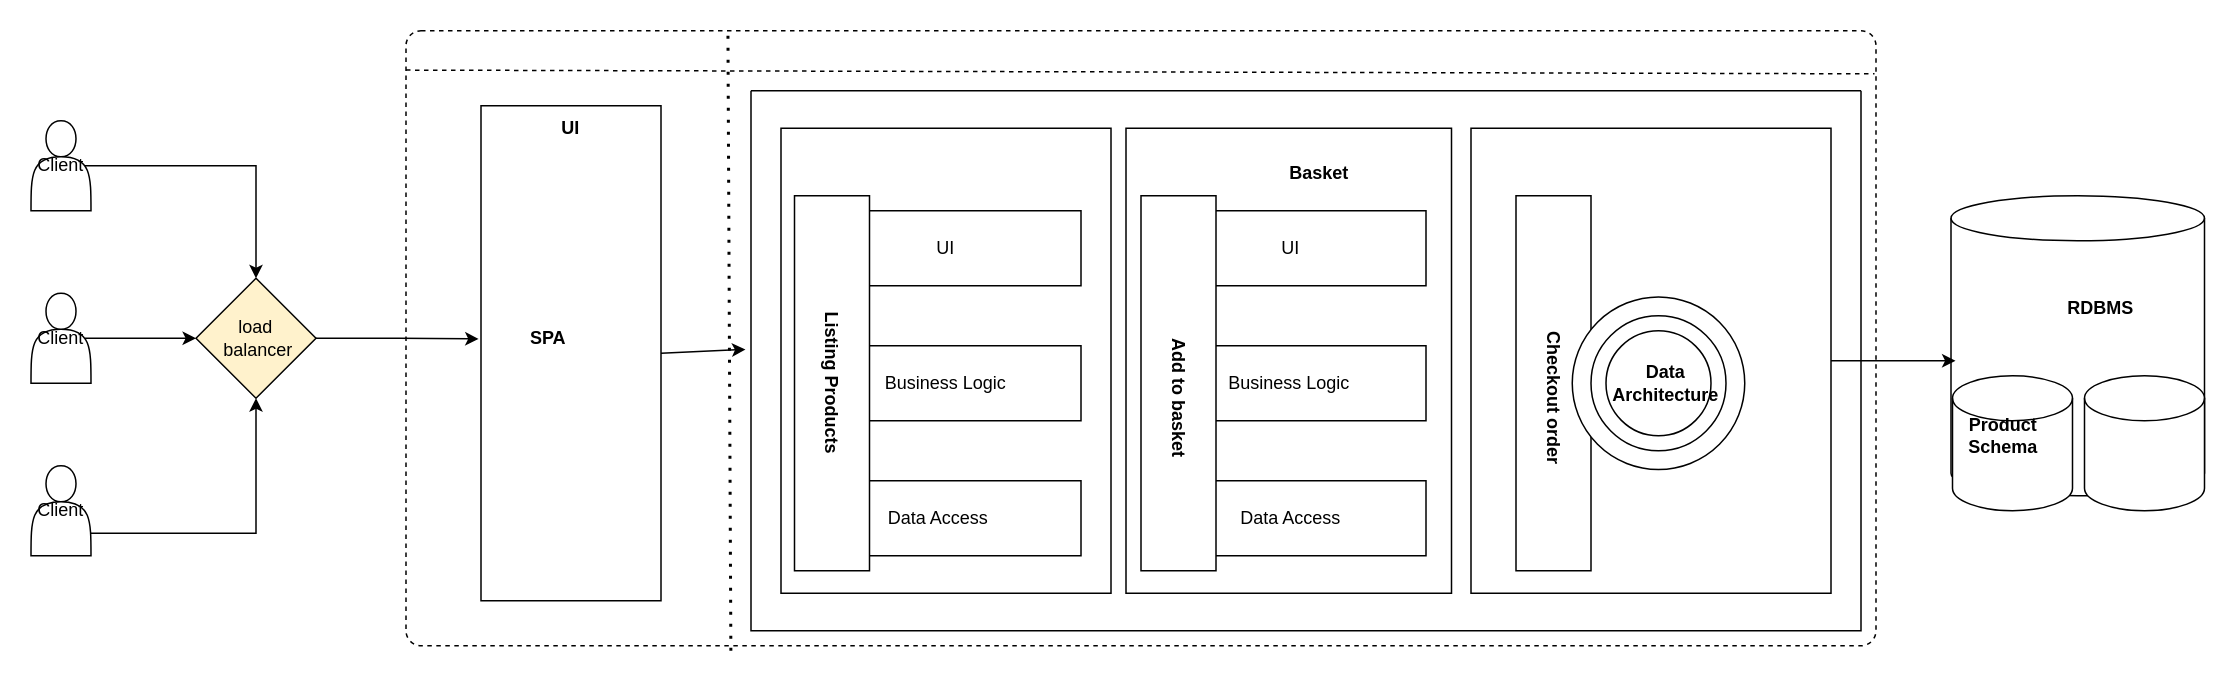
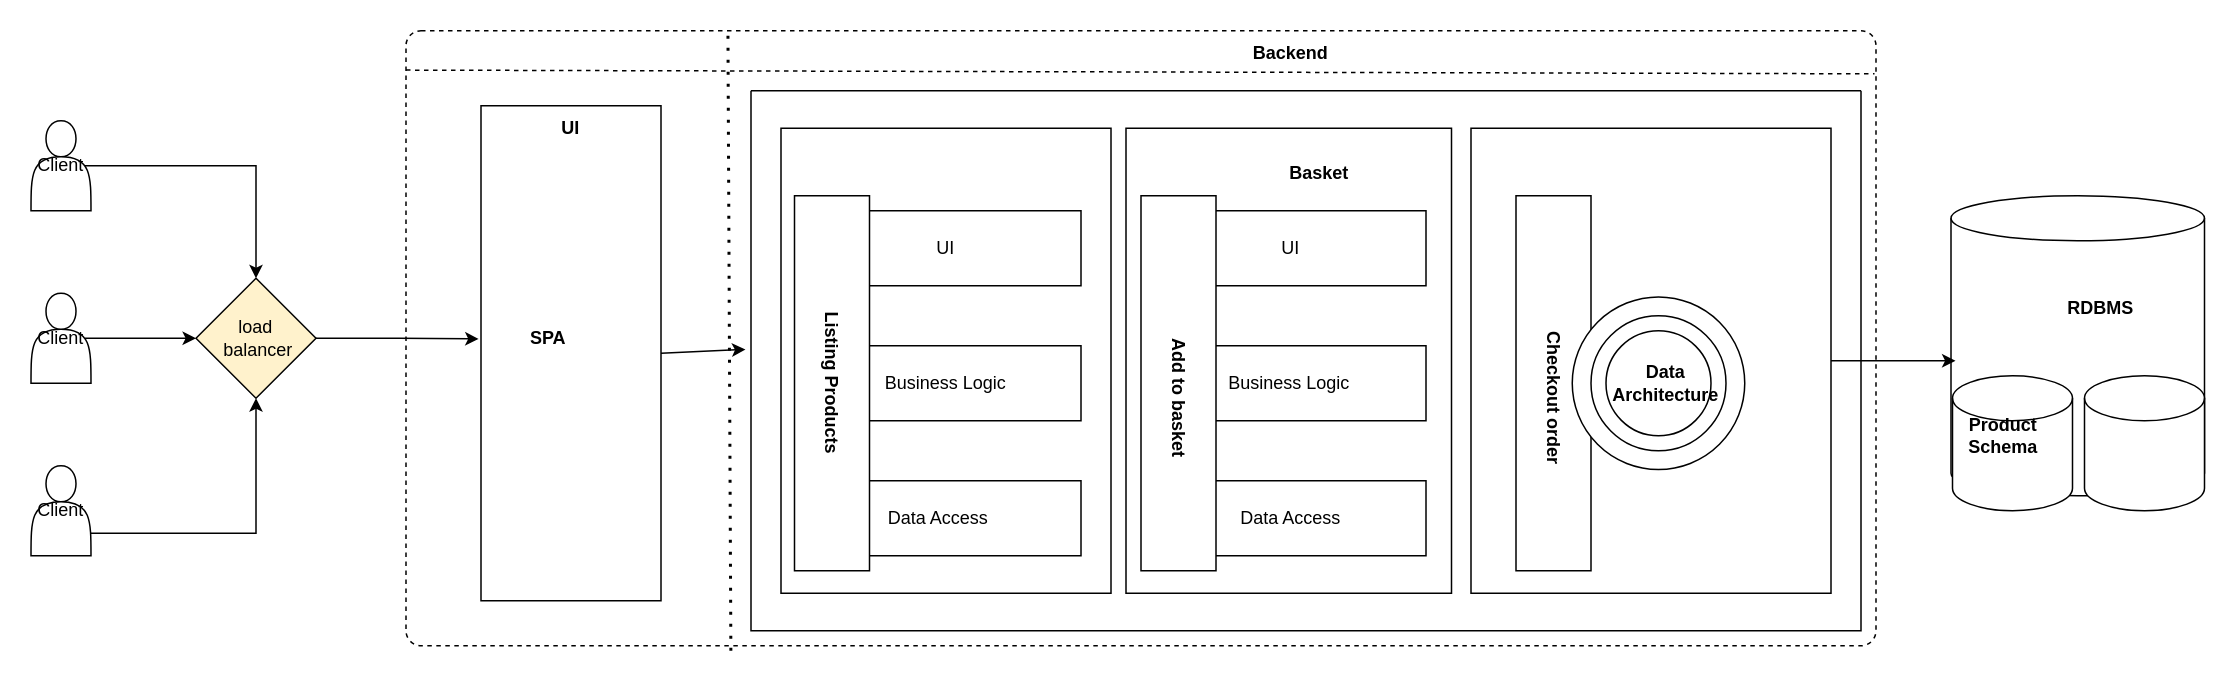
+ <mxCell id="5" value="&lt;b&gt;Backend&lt;/b&gt;" style="text;html=1;align=center;verticalAlign=middle;whiteSpace=wrap;rounded=0;" vertex="1" parent="1"><mxGeometry x="830" y="20" width="60" height="30" as="geometry" /></mxCell>
